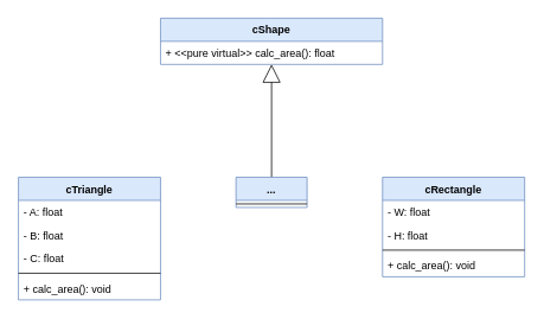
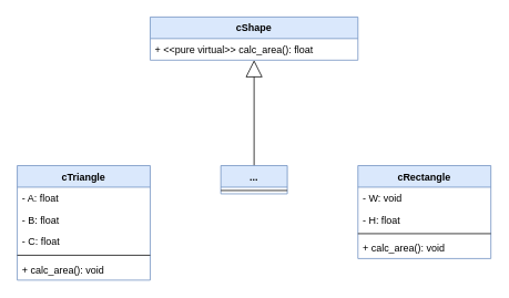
- <mxCell id="11" value="- W: float" style="text;strokeColor=none;fillColor=none;align=left;verticalAlign=top;spacingLeft=4;spacingRight=4;overflow=hidden;rotatable=0;points=[[0,0.5],[1,0.5]];portConstraint=eastwest;" parent="10" vertex="1"><mxGeometry y="26" width="160" height="26" as="geometry" /></mxCell>
+ <mxCell id="11" value="- W: void" style="text;strokeColor=none;fillColor=none;align=left;verticalAlign=top;spacingLeft=4;spacingRight=4;overflow=hidden;rotatable=0;points=[[0,0.5],[1,0.5]];portConstraint=eastwest;" parent="10" vertex="1"><mxGeometry y="26" width="160" height="26" as="geometry" /></mxCell>
